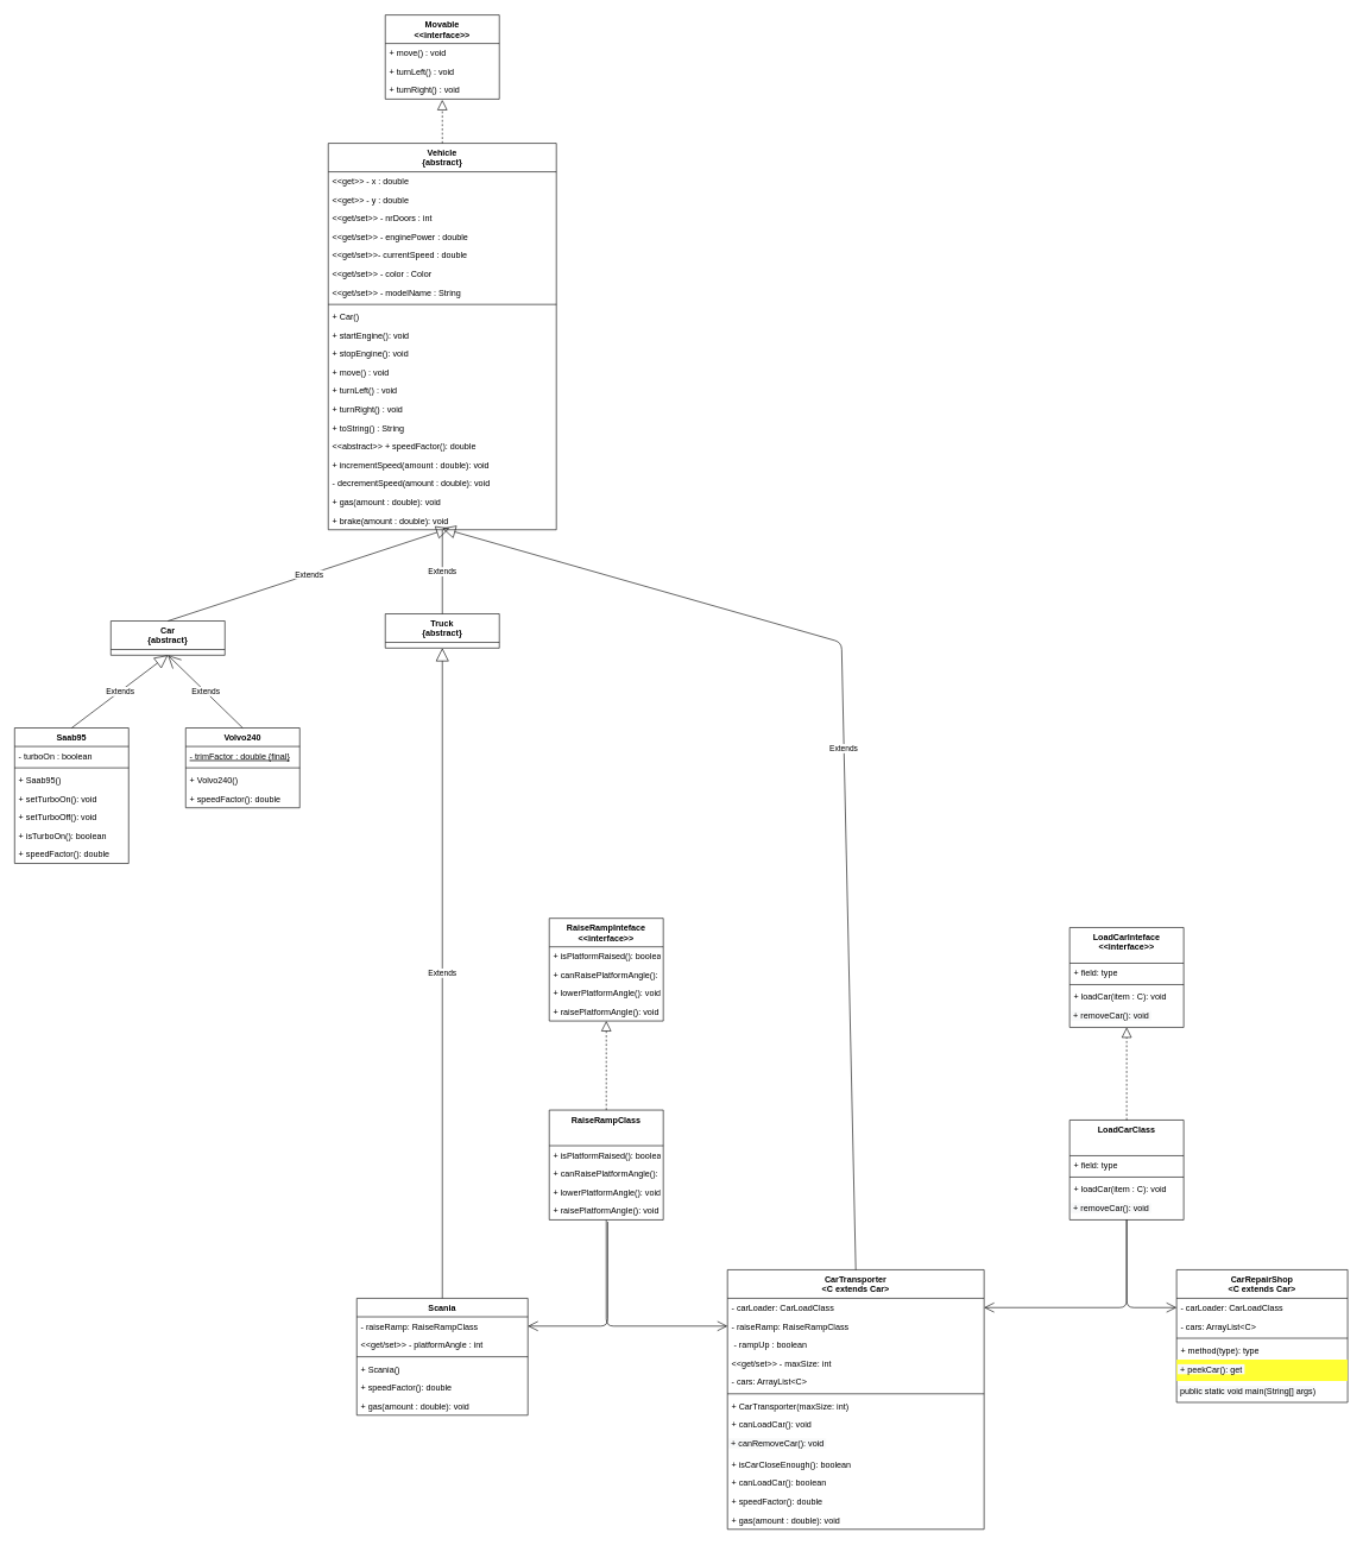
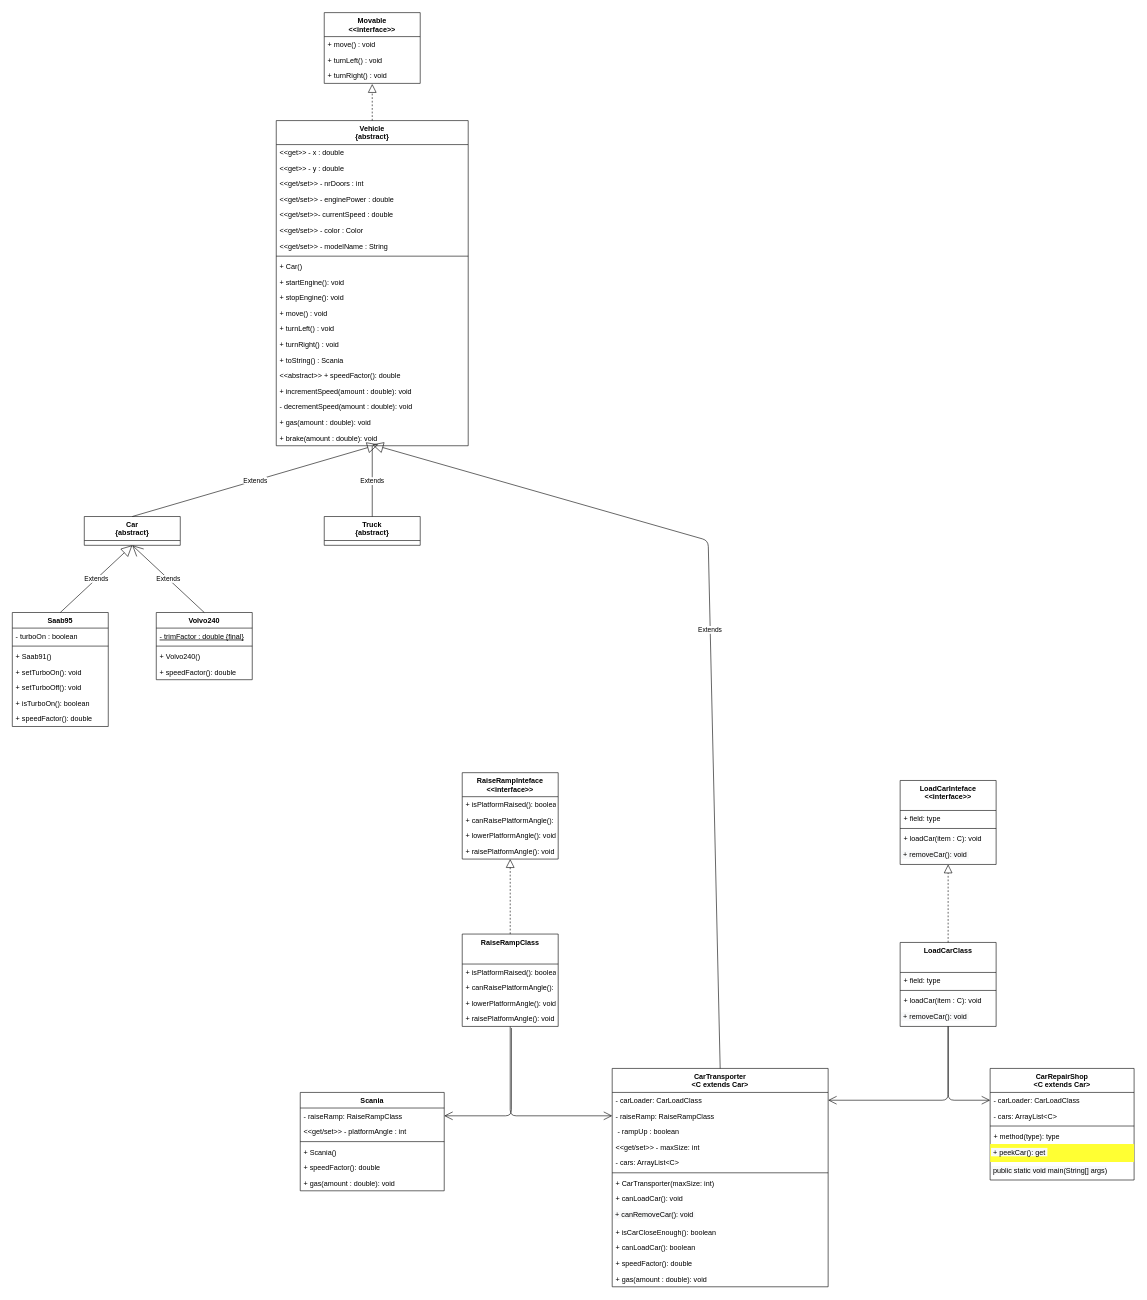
- <mxCell id="35" value="+ toString() : String" style="text;strokeColor=none;fillColor=none;align=left;verticalAlign=top;spacingLeft=4;spacingRight=4;overflow=hidden;rotatable=0;points=[[0,0.5],[1,0.5]];portConstraint=eastwest;" parent="20" vertex="1"><mxGeometry y="386" width="320" height="26" as="geometry" /></mxCell>
+ <mxCell id="35" value="+ toString() : Scania" style="text;strokeColor=none;fillColor=none;align=left;verticalAlign=top;spacingLeft=4;spacingRight=4;overflow=hidden;rotatable=0;points=[[0,0.5],[1,0.5]];portConstraint=eastwest;" parent="20" vertex="1"><mxGeometry y="386" width="320" height="26" as="geometry" /></mxCell>
- <mxCell id="65" value="Car&#10;{abstract}" style="swimlane;fontStyle=1;align=center;verticalAlign=top;childLayout=stackLayout;horizontal=1;startSize=40;horizontalStack=0;resizeParent=1;resizeParentMax=0;resizeLast=0;collapsible=1;marginBottom=0;" parent="1" vertex="1"><mxGeometry x="155" y="870" width="160" height="48" as="geometry" /></mxCell>
+ <mxCell id="65" value="Car&#10;{abstract}" style="swimlane;fontStyle=1;align=center;verticalAlign=top;childLayout=stackLayout;horizontal=1;startSize=40;horizontalStack=0;resizeParent=1;resizeParentMax=0;resizeLast=0;collapsible=1;marginBottom=0;" parent="1" vertex="1"><mxGeometry x="140" y="860" width="160" height="48" as="geometry" /></mxCell>
- <mxCell id="45" value="+ Saab95()" style="text;strokeColor=none;fillColor=none;align=left;verticalAlign=top;spacingLeft=4;spacingRight=4;overflow=hidden;rotatable=0;points=[[0,0.5],[1,0.5]];portConstraint=eastwest;" parent="42" vertex="1"><mxGeometry y="60" width="160" height="26" as="geometry" /></mxCell>
+ <mxCell id="45" value="+ Saab91()" style="text;strokeColor=none;fillColor=none;align=left;verticalAlign=top;spacingLeft=4;spacingRight=4;overflow=hidden;rotatable=0;points=[[0,0.5],[1,0.5]];portConstraint=eastwest;" parent="42" vertex="1"><mxGeometry y="60" width="160" height="26" as="geometry" /></mxCell>
- <mxCell id="64" value="Extends" style="endArrow=block;endSize=16;endFill=0;html=1;exitX=0.5;exitY=0;exitDx=0;exitDy=0;entryX=0.5;entryY=1;entryDx=0;entryDy=0;" parent="1" source="57" target="66" edge="1"><mxGeometry width="160" relative="1" as="geometry"><mxPoint x="110" y="1150" as="sourcePoint" /><mxPoint x="620.96" y="937.172" as="targetPoint" /></mxGeometry></mxCell>
